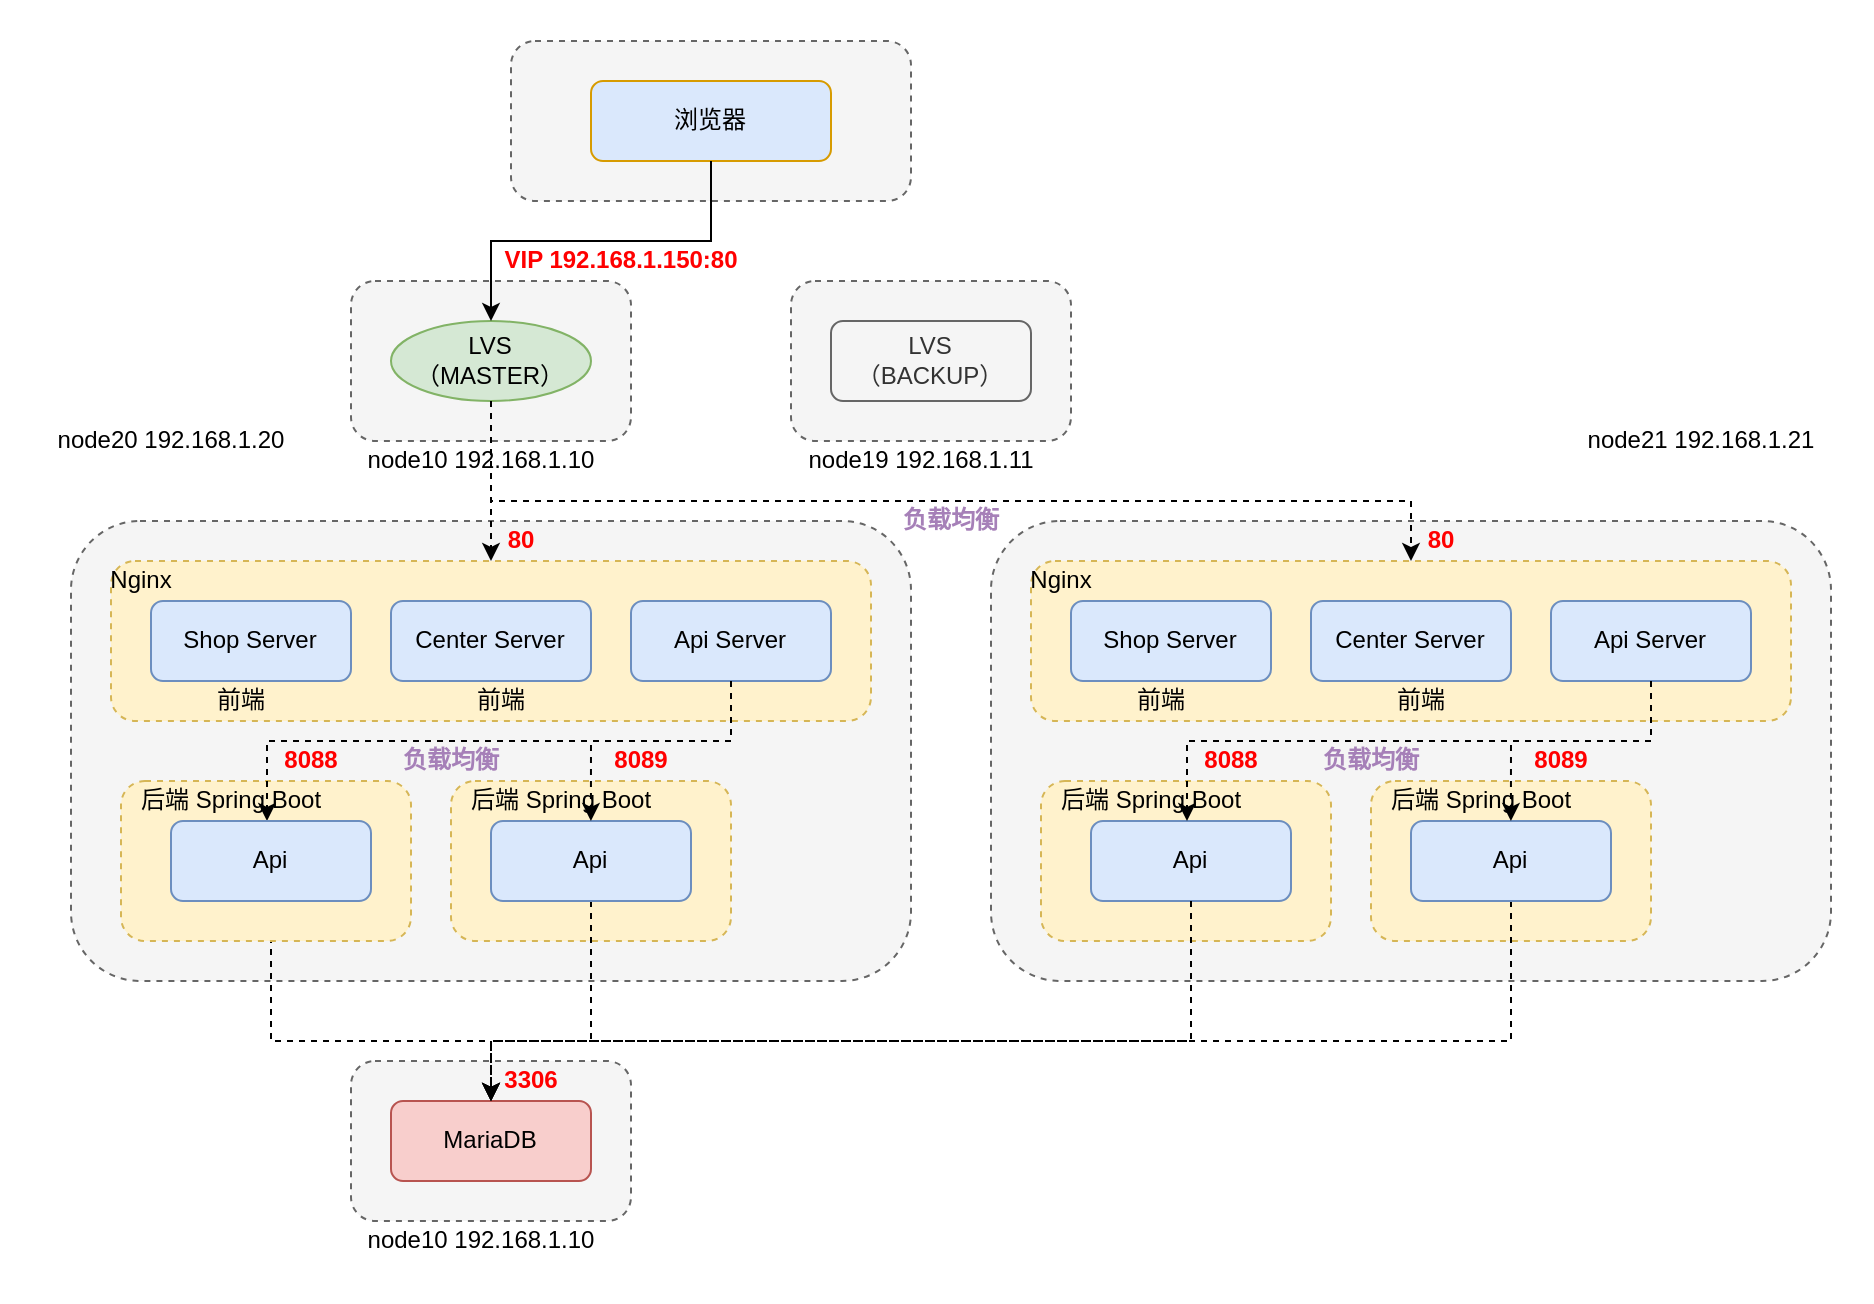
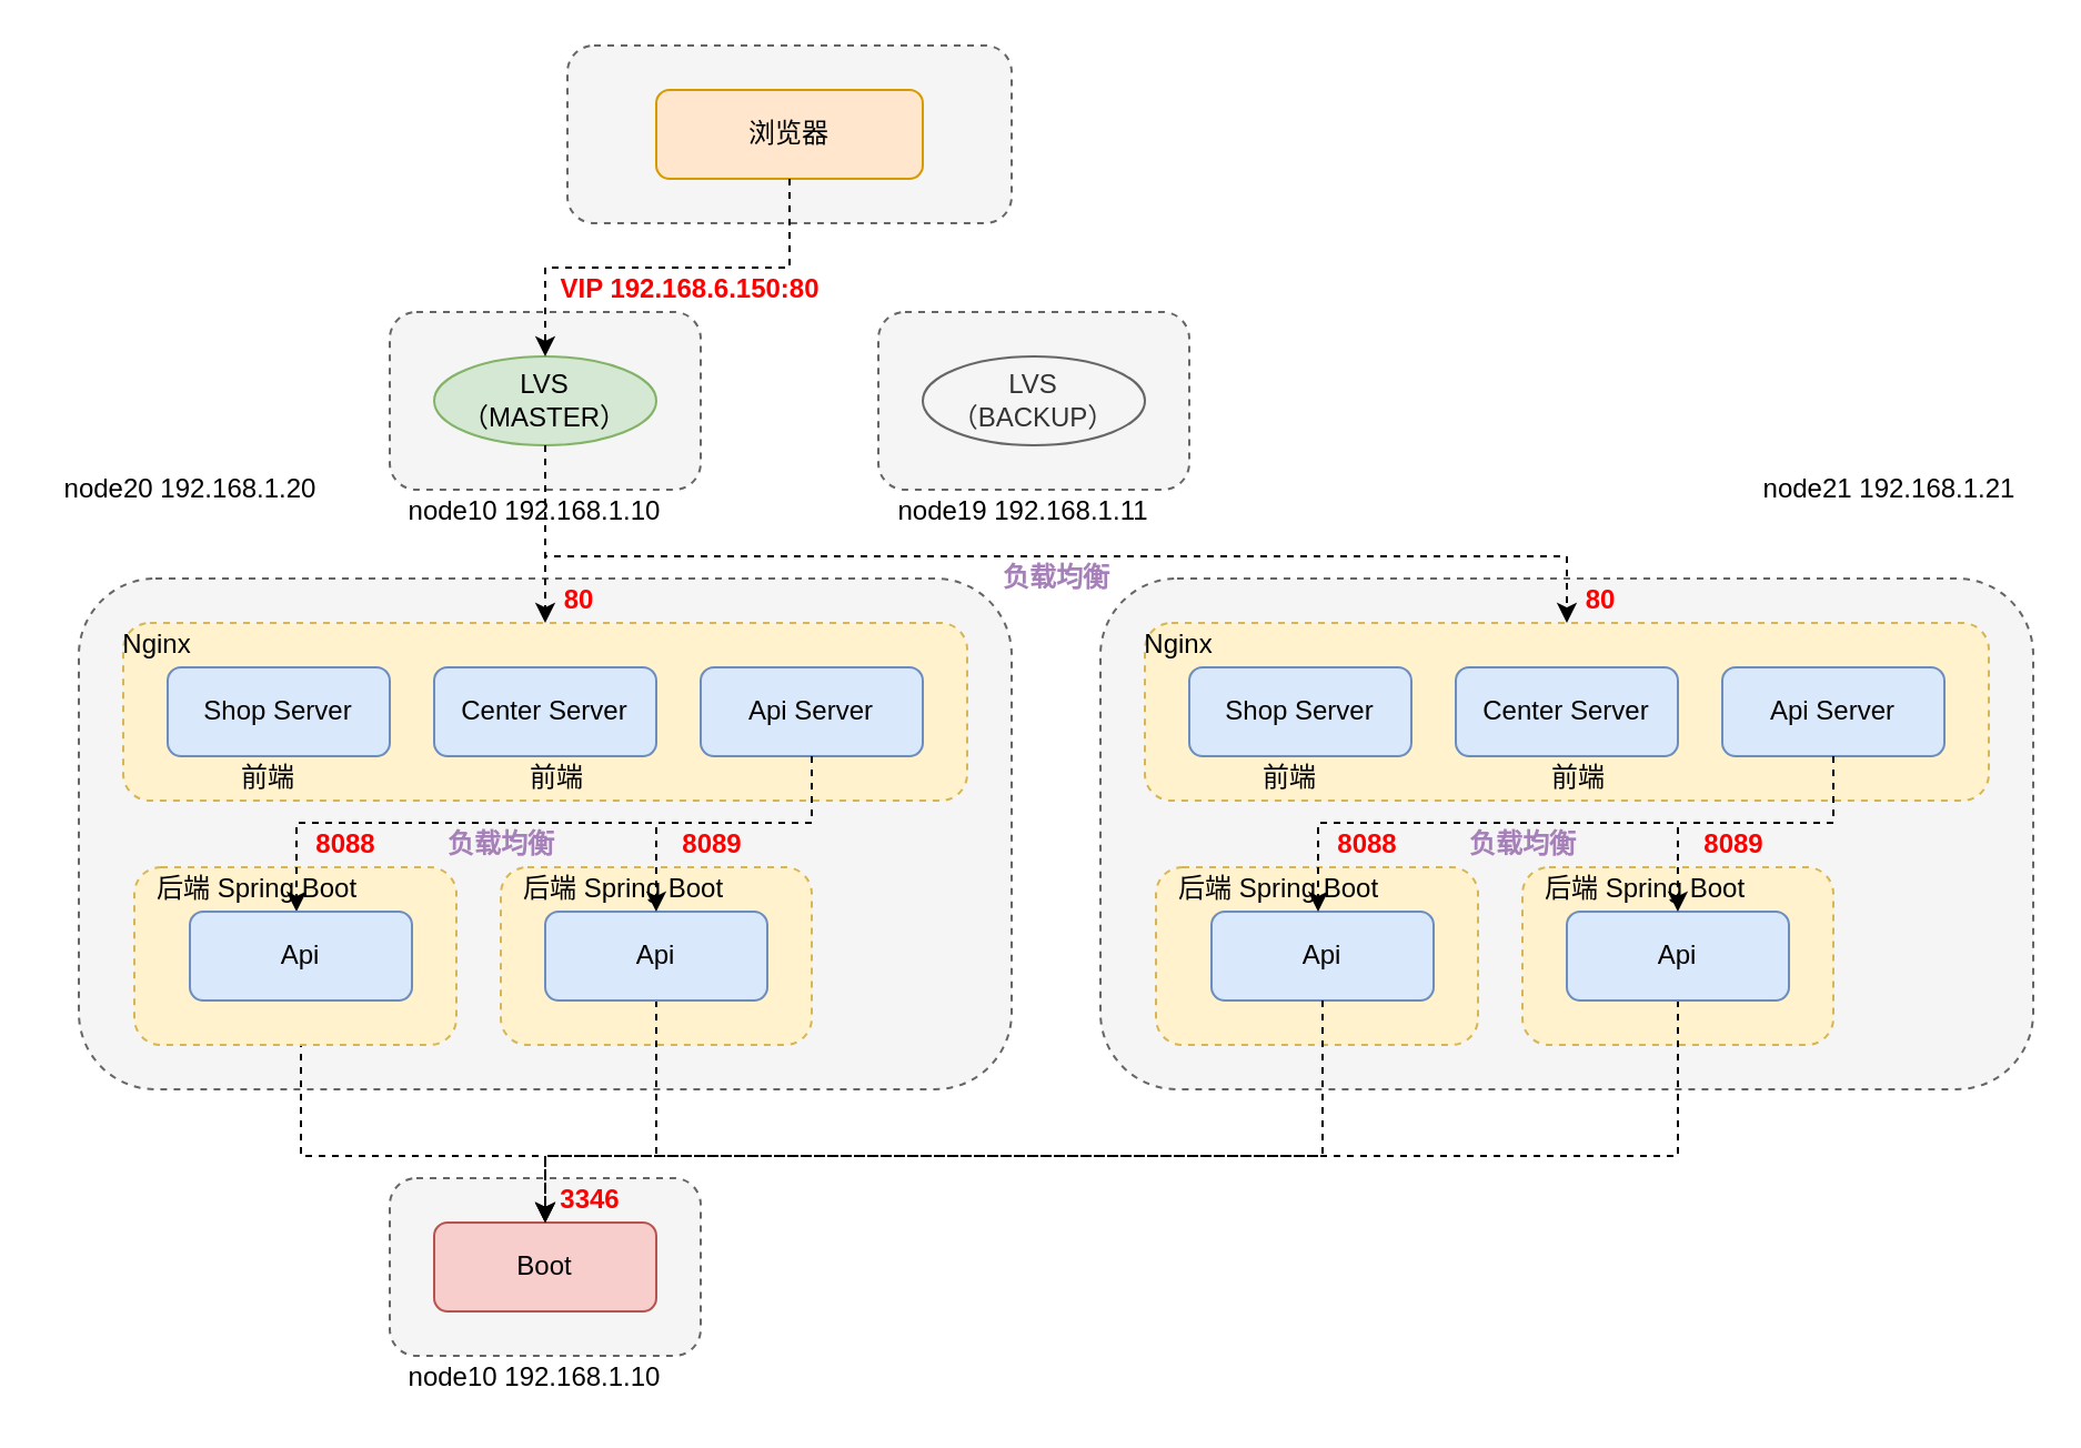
- <mxCell id="4" value="浏览器" style="rounded=1;whiteSpace=wrap;html=1;fillColor=#dae8fc;strokeColor=#d79b00;" parent="1" vertex="1"><mxGeometry x="295" y="40" width="120" height="40" as="geometry" /></mxCell>
+ <mxCell id="4" value="浏览器" style="rounded=1;whiteSpace=wrap;html=1;fillColor=#ffe6cc;strokeColor=#d79b00;" parent="1" vertex="1"><mxGeometry x="295" y="40" width="120" height="40" as="geometry" /></mxCell>
- <mxCell id="15" style="edgeStyle=orthogonalEdgeStyle;rounded=0;orthogonalLoop=1;jettySize=auto;html=1;dashed=0;" edge="1" parent="1" source="4" target="11"><mxGeometry relative="1" as="geometry" /></mxCell>
+ <mxCell id="15" style="edgeStyle=orthogonalEdgeStyle;rounded=0;orthogonalLoop=1;jettySize=auto;html=1;dashed=1;" edge="1" parent="1" source="4" target="11"><mxGeometry relative="1" as="geometry" /></mxCell>
- <mxCell id="16" value="VIP 192.168.1.150:80" style="text;html=1;align=center;verticalAlign=middle;resizable=0;points=[];;autosize=1;fontColor=#FF0000;fontStyle=1" vertex="1" parent="1"><mxGeometry x="245" y="120" width="130" height="20" as="geometry" /></mxCell>
+ <mxCell id="16" value="VIP 192.168.6.150:80" style="text;html=1;align=center;verticalAlign=middle;resizable=0;points=[];;autosize=1;fontColor=#FF0000;fontStyle=1" vertex="1" parent="1"><mxGeometry x="245" y="120" width="130" height="20" as="geometry" /></mxCell>
- <mxCell id="14" value="LVS&lt;br&gt;（BACKUP）" style="rounded=1;whiteSpace=wrap;html=1;fillColor=#f5f5f5;strokeColor=#666666;fontColor=#333333;" vertex="1" parent="1"><mxGeometry x="415" y="160" width="100" height="40" as="geometry" /></mxCell>
+ <mxCell id="14" value="LVS&lt;br&gt;（BACKUP）" style="ellipse;whiteSpace=wrap;html=1;fillColor=#f5f5f5;strokeColor=#666666;fontColor=#333333;" vertex="1" parent="1"><mxGeometry x="415" y="160" width="100" height="40" as="geometry" /></mxCell>
- <mxCell id="7" value="3306" style="text;html=1;align=center;verticalAlign=middle;resizable=0;points=[];;autosize=1;fontColor=#FF0000;fontStyle=1" parent="1" vertex="1"><mxGeometry x="245" y="530" width="40" height="20" as="geometry" /></mxCell>
+ <mxCell id="7" value="3346" style="text;html=1;align=center;verticalAlign=middle;resizable=0;points=[];;autosize=1;fontColor=#FF0000;fontStyle=1" parent="1" vertex="1"><mxGeometry x="245" y="530" width="40" height="20" as="geometry" /></mxCell>
- <mxCell id="6" value="MariaDB" style="rounded=1;whiteSpace=wrap;html=1;fillColor=#f8cecc;strokeColor=#b85450;" parent="1" vertex="1"><mxGeometry x="195" y="550" width="100" height="40" as="geometry" /></mxCell>
+ <mxCell id="6" value="Boot" style="rounded=1;whiteSpace=wrap;html=1;fillColor=#f8cecc;strokeColor=#b85450;" parent="1" vertex="1"><mxGeometry x="195" y="550" width="100" height="40" as="geometry" /></mxCell>
